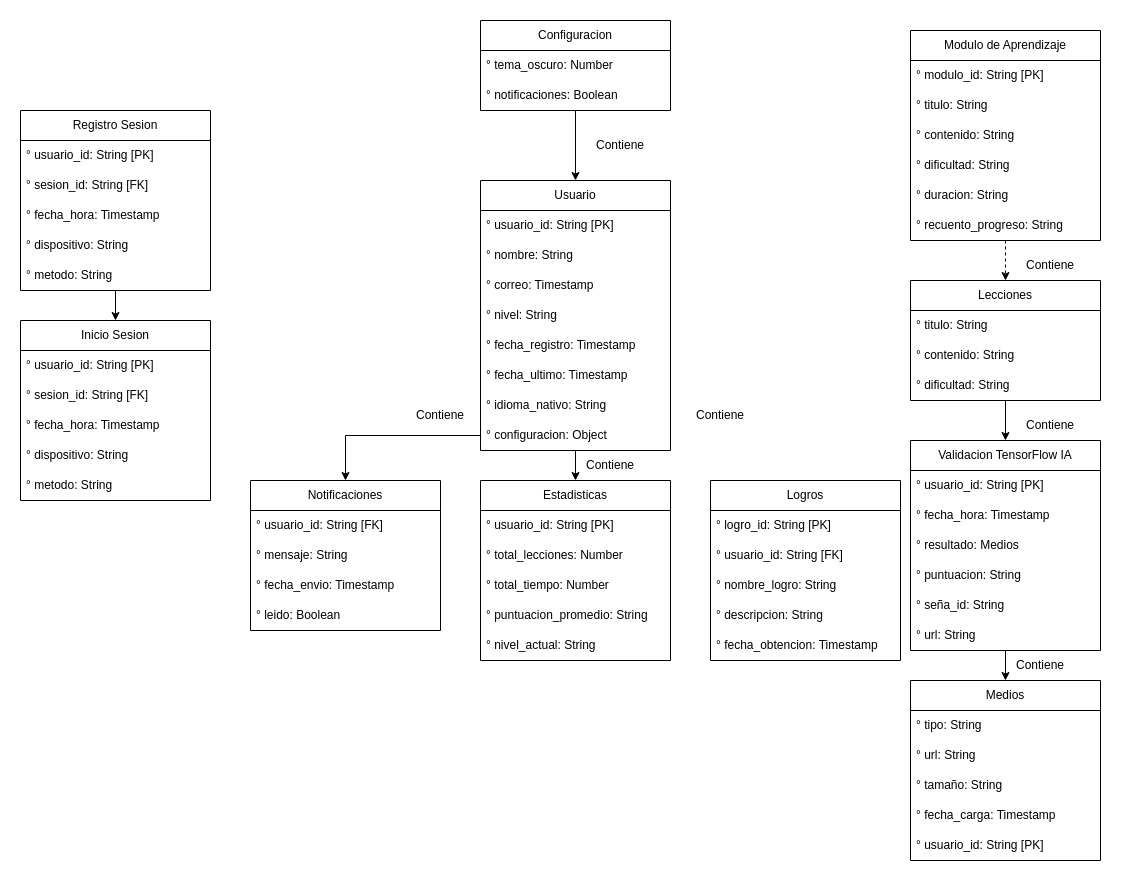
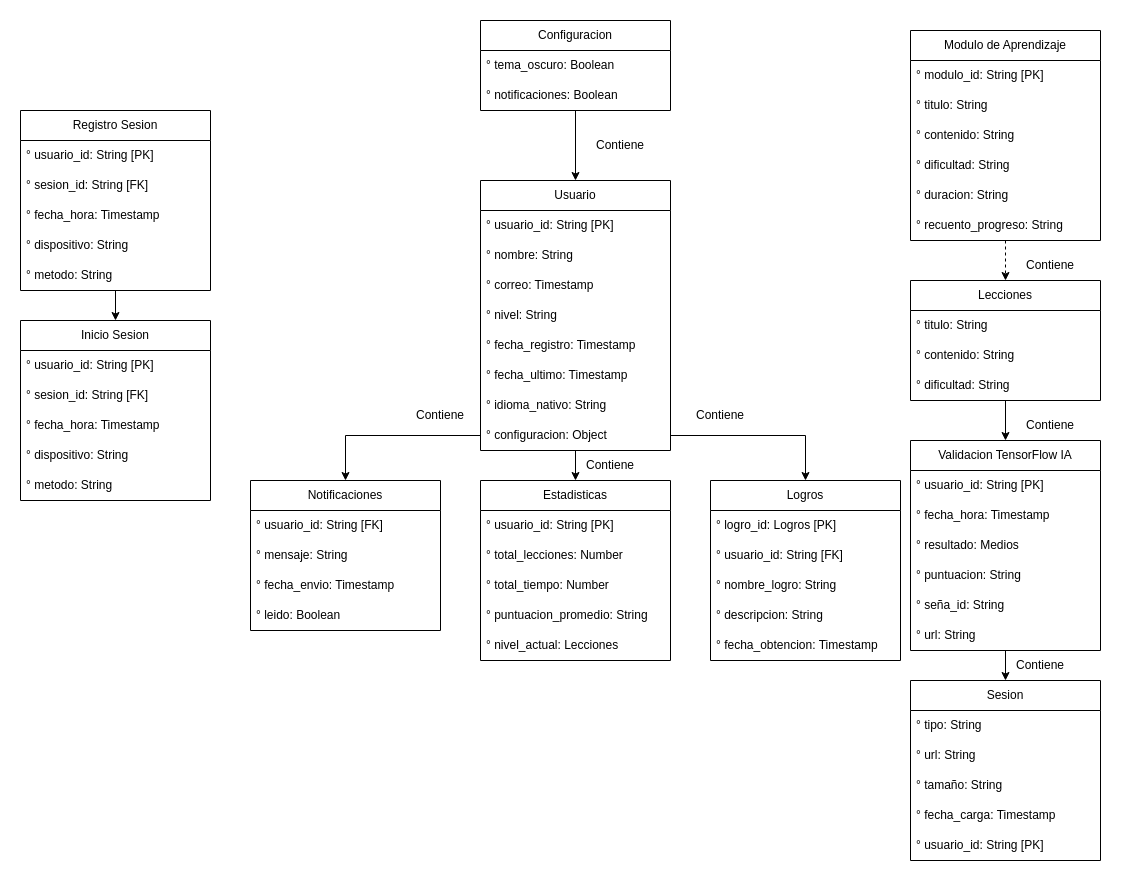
- <mxCell id="14" value="° tema_oscuro: Number" style="text;strokeColor=none;fillColor=none;align=left;verticalAlign=middle;spacingLeft=4;spacingRight=4;overflow=hidden;points=[[0,0.5],[1,0.5]];portConstraint=eastwest;rotatable=0;whiteSpace=wrap;html=1;" vertex="1" parent="13"><mxGeometry y="30" width="190" height="30" as="geometry" /></mxCell>
+ <mxCell id="14" value="° tema_oscuro: Boolean" style="text;strokeColor=none;fillColor=none;align=left;verticalAlign=middle;spacingLeft=4;spacingRight=4;overflow=hidden;points=[[0,0.5],[1,0.5]];portConstraint=eastwest;rotatable=0;whiteSpace=wrap;html=1;" vertex="1" parent="13"><mxGeometry y="30" width="190" height="30" as="geometry" /></mxCell>
+ <mxCell id="37" style="edgeStyle=orthogonalEdgeStyle;rounded=0;orthogonalLoop=1;jettySize=auto;html=1;entryX=0.5;entryY=0;entryDx=0;entryDy=0;" edge="1" parent="1" source="11" target="31"><mxGeometry relative="1" as="geometry" /></mxCell>
- <mxCell id="32" value="° logro_id: String [PK]" style="text;strokeColor=none;fillColor=none;align=left;verticalAlign=middle;spacingLeft=4;spacingRight=4;overflow=hidden;points=[[0,0.5],[1,0.5]];portConstraint=eastwest;rotatable=0;whiteSpace=wrap;html=1;" vertex="1" parent="31"><mxGeometry y="30" width="190" height="30" as="geometry" /></mxCell>
+ <mxCell id="32" value="° logro_id: Logros [PK]" style="text;strokeColor=none;fillColor=none;align=left;verticalAlign=middle;spacingLeft=4;spacingRight=4;overflow=hidden;points=[[0,0.5],[1,0.5]];portConstraint=eastwest;rotatable=0;whiteSpace=wrap;html=1;" vertex="1" parent="31"><mxGeometry y="30" width="190" height="30" as="geometry" /></mxCell>
- <mxCell id="22" value="° nivel_actual: String" style="text;strokeColor=none;fillColor=none;align=left;verticalAlign=middle;spacingLeft=4;spacingRight=4;overflow=hidden;points=[[0,0.5],[1,0.5]];portConstraint=eastwest;rotatable=0;whiteSpace=wrap;html=1;" vertex="1" parent="17"><mxGeometry y="150" width="190" height="30" as="geometry" /></mxCell>
+ <mxCell id="22" value="° nivel_actual: Lecciones" style="text;strokeColor=none;fillColor=none;align=left;verticalAlign=middle;spacingLeft=4;spacingRight=4;overflow=hidden;points=[[0,0.5],[1,0.5]];portConstraint=eastwest;rotatable=0;whiteSpace=wrap;html=1;" vertex="1" parent="17"><mxGeometry y="150" width="190" height="30" as="geometry" /></mxCell>
- <mxCell id="62" value="Medios" style="swimlane;fontStyle=0;childLayout=stackLayout;horizontal=1;startSize=30;horizontalStack=0;resizeParent=1;resizeParentMax=0;resizeLast=0;collapsible=1;marginBottom=0;whiteSpace=wrap;html=1;" vertex="1" parent="1"><mxGeometry x="910" y="680" width="190" height="180" as="geometry" /></mxCell>
+ <mxCell id="62" value="Sesion" style="swimlane;fontStyle=0;childLayout=stackLayout;horizontal=1;startSize=30;horizontalStack=0;resizeParent=1;resizeParentMax=0;resizeLast=0;collapsible=1;marginBottom=0;whiteSpace=wrap;html=1;" vertex="1" parent="1"><mxGeometry x="910" y="680" width="190" height="180" as="geometry" /></mxCell>
